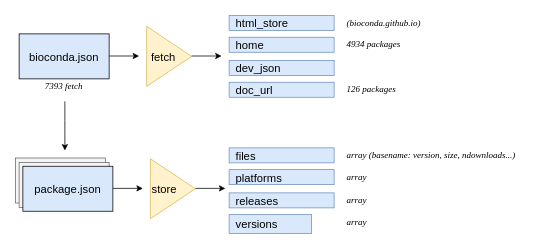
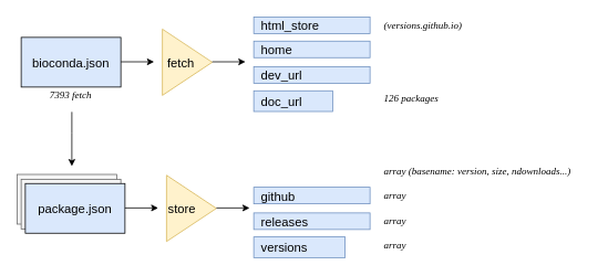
- <mxCell id="16" value="(bioconda.github.io)" style="text;html=1;strokeColor=none;fillColor=none;align=left;verticalAlign=middle;whiteSpace=wrap;rounded=0;fontStyle=2;fontFamily=Times New Roman;" vertex="1" parent="1"><mxGeometry x="460" y="20" width="120" height="20" as="geometry" /></mxCell>
+ <mxCell id="16" value="(versions.github.io)" style="text;html=1;strokeColor=none;fillColor=none;align=left;verticalAlign=middle;whiteSpace=wrap;rounded=0;fontStyle=2;fontFamily=Times New Roman;" vertex="1" parent="1"><mxGeometry x="460" y="20" width="120" height="20" as="geometry" /></mxCell>
- <mxCell id="15" value="4934 packages" style="text;html=1;strokeColor=none;fillColor=none;align=left;verticalAlign=middle;whiteSpace=wrap;rounded=0;fontStyle=2;fontFamily=Times New Roman;" vertex="1" parent="1"><mxGeometry x="460" y="49" width="120" height="20" as="geometry" /></mxCell>
- <mxCell id="8" value="dev_json" style="text;html=1;strokeColor=#6c8ebf;fillColor=#dae8fc;align=left;verticalAlign=middle;whiteSpace=wrap;rounded=0;fontSize=15;spacingTop=0;spacingLeft=7;" parent="1" vertex="1"><mxGeometry x="305" y="80" width="140" height="20" as="geometry" /></mxCell>
+ <mxCell id="8" value="dev_url" style="text;html=1;strokeColor=#6c8ebf;fillColor=#dae8fc;align=left;verticalAlign=middle;whiteSpace=wrap;rounded=0;fontSize=15;spacingTop=0;spacingLeft=7;" parent="1" vertex="1"><mxGeometry x="305" y="80" width="140" height="20" as="geometry" /></mxCell>
- <mxCell id="9" value="doc_url" style="text;html=1;strokeColor=#6c8ebf;fillColor=#dae8fc;align=left;verticalAlign=middle;whiteSpace=wrap;rounded=0;fontSize=15;spacingTop=0;spacingLeft=7;" parent="1" vertex="1"><mxGeometry x="305" y="109" width="140" height="20" as="geometry" /></mxCell>
+ <mxCell id="9" value="doc_url" style="text;html=1;strokeColor=#6c8ebf;fillColor=#dae8fc;align=left;verticalAlign=middle;whiteSpace=wrap;rounded=0;fontSize=15;spacingTop=0;spacingLeft=7;" parent="1" vertex="1"><mxGeometry x="305" y="109" width="95" height="25" as="geometry" /></mxCell>
- <mxCell id="21" value="files" style="text;html=1;strokeColor=#6c8ebf;fillColor=#dae8fc;align=left;verticalAlign=middle;whiteSpace=wrap;rounded=0;fontSize=15;spacingTop=0;spacingLeft=7;" vertex="1" parent="1"><mxGeometry x="305" y="196.5" width="140" height="20" as="geometry" /></mxCell>
- <mxCell id="22" value="platforms" style="text;html=1;strokeColor=#6c8ebf;fillColor=#dae8fc;align=left;verticalAlign=middle;whiteSpace=wrap;rounded=0;fontSize=15;spacingTop=0;spacingLeft=7;" vertex="1" parent="1"><mxGeometry x="305" y="225.5" width="140" height="20" as="geometry" /></mxCell>
+ <mxCell id="22" value="github" style="text;html=1;strokeColor=#6c8ebf;fillColor=#dae8fc;align=left;verticalAlign=middle;whiteSpace=wrap;rounded=0;fontSize=15;spacingTop=0;spacingLeft=7;" vertex="1" parent="1"><mxGeometry x="305" y="225.5" width="140" height="20" as="geometry" /></mxCell>
